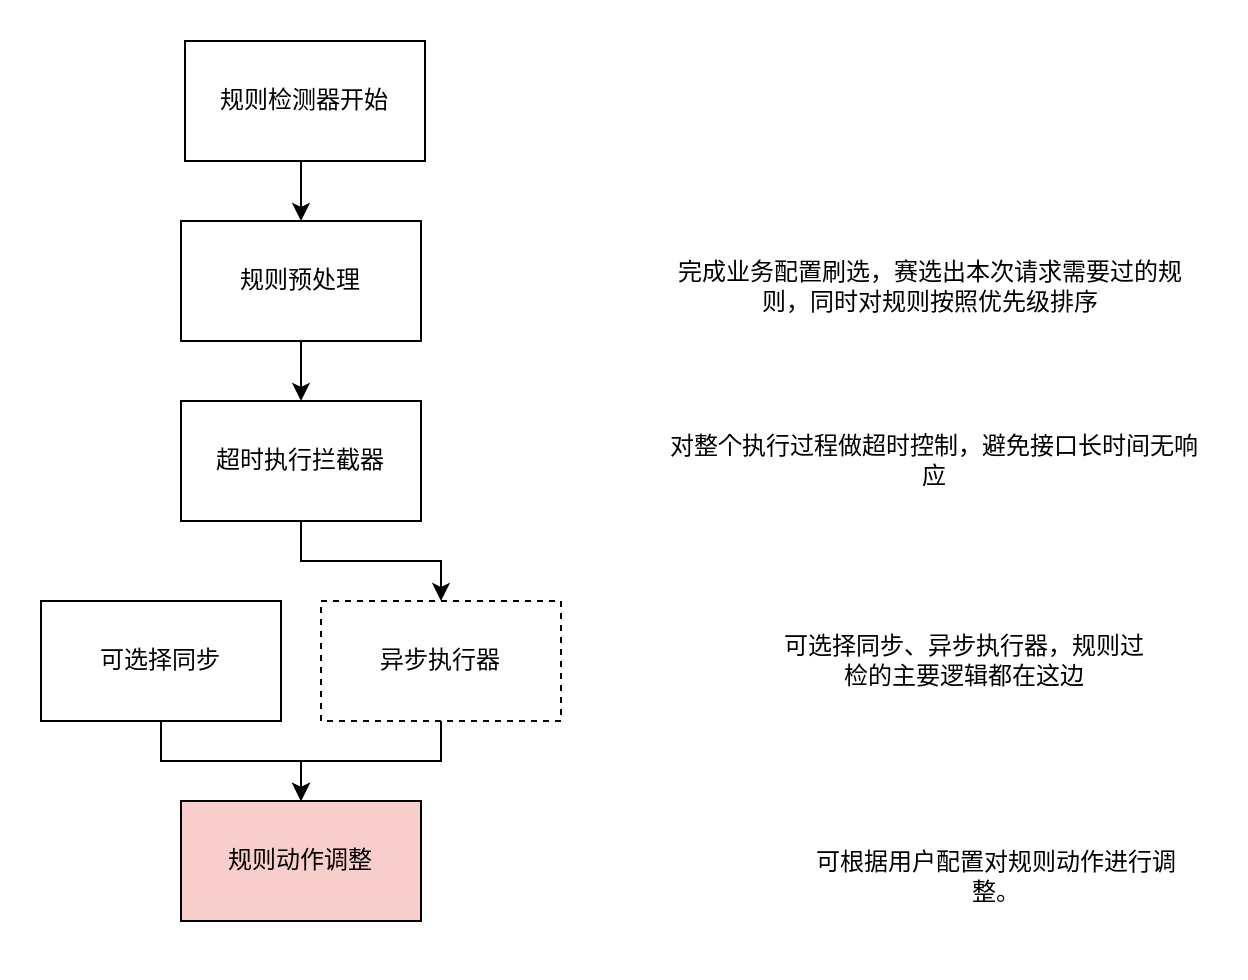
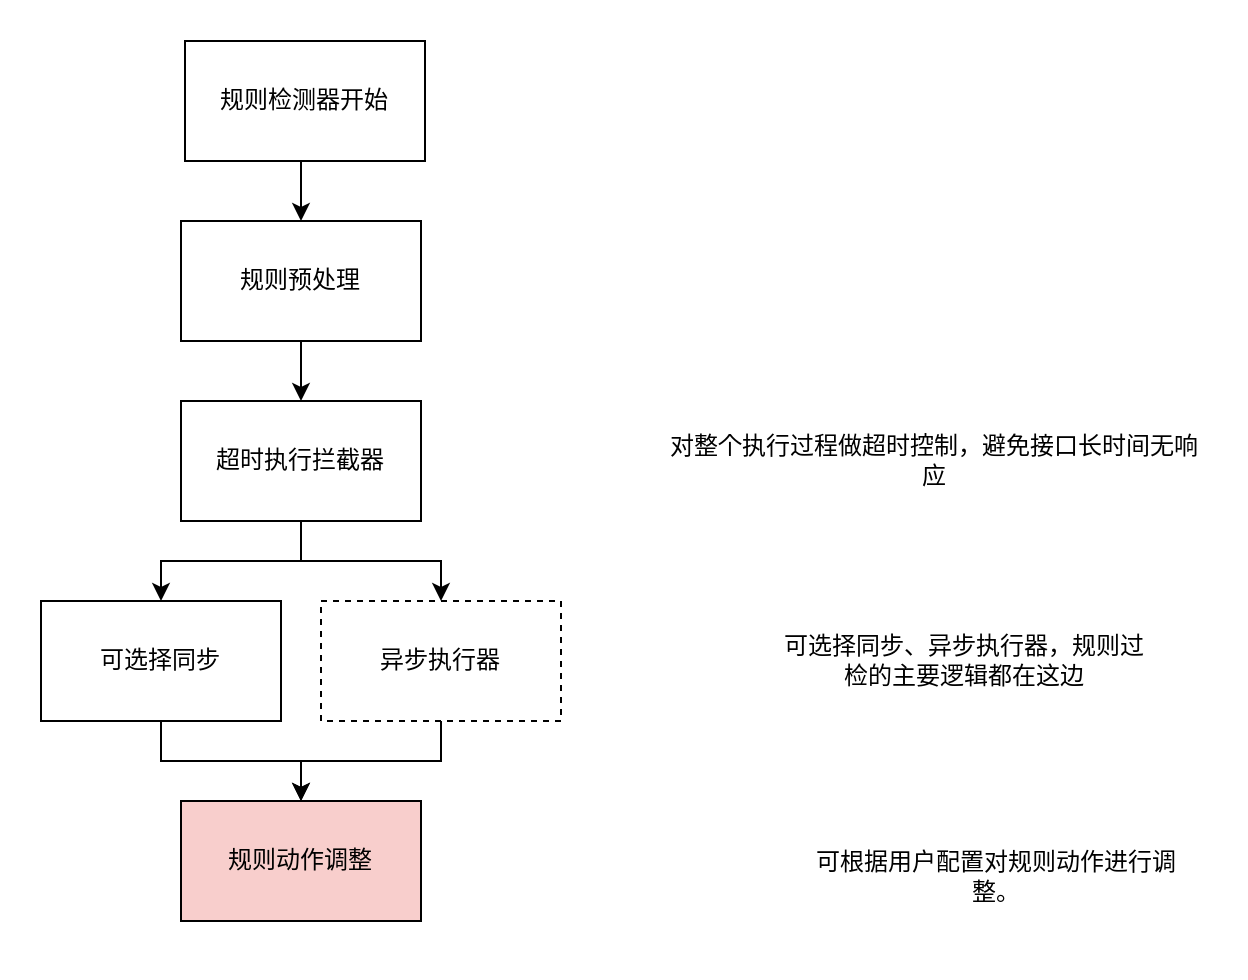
- <mxCell id="12" value="完成业务配置刷选，赛选出本次请求需要过的规则，同时对规则按照优先级排序" style="text;html=1;strokeColor=none;fillColor=none;align=center;verticalAlign=middle;whiteSpace=wrap;rounded=0;" vertex="1" parent="1"><mxGeometry x="330" y="118" width="270" height="50" as="geometry" /></mxCell>
+ <mxCell id="4" style="edgeStyle=orthogonalEdgeStyle;rounded=0;orthogonalLoop=1;jettySize=auto;html=1;exitX=0.5;exitY=1;exitDx=0;exitDy=0;entryX=0.5;entryY=0;entryDx=0;entryDy=0;" edge="1" parent="1" source="6" target="8"><mxGeometry relative="1" as="geometry" /></mxCell>
